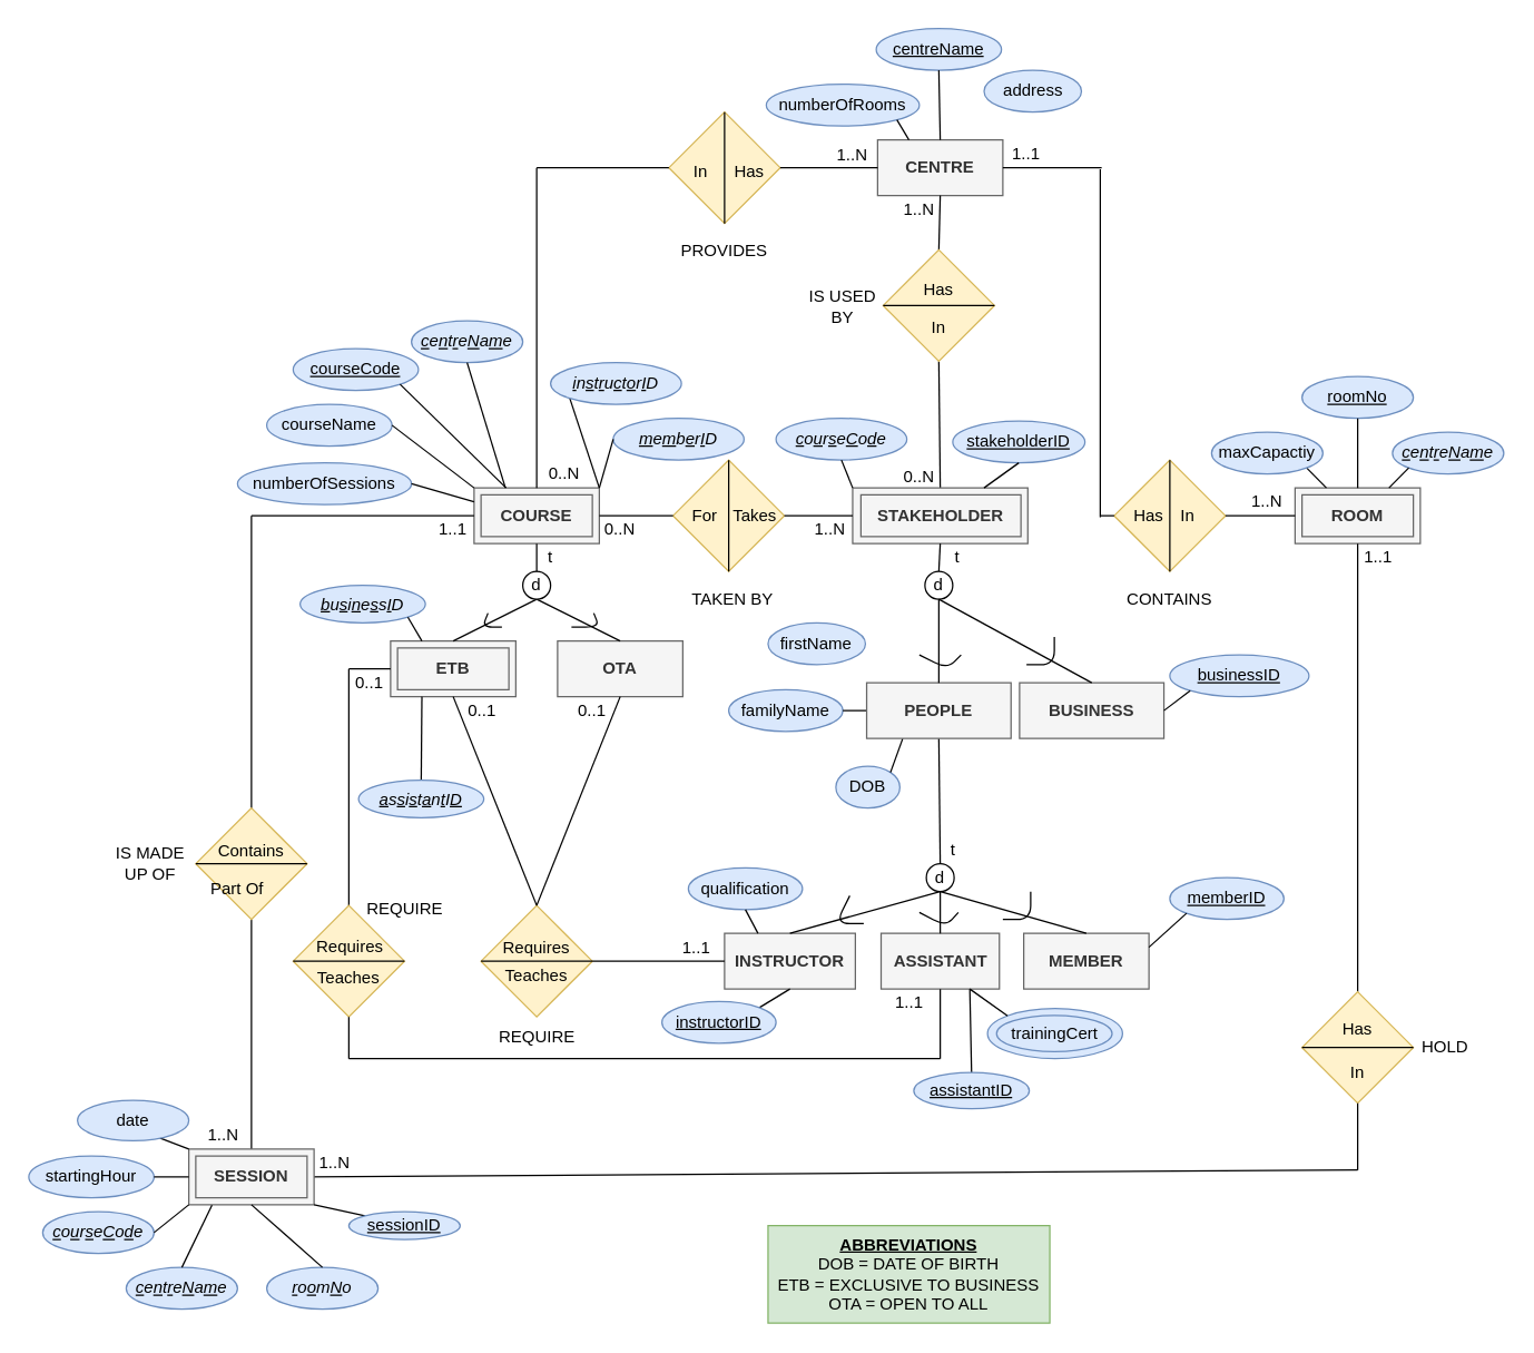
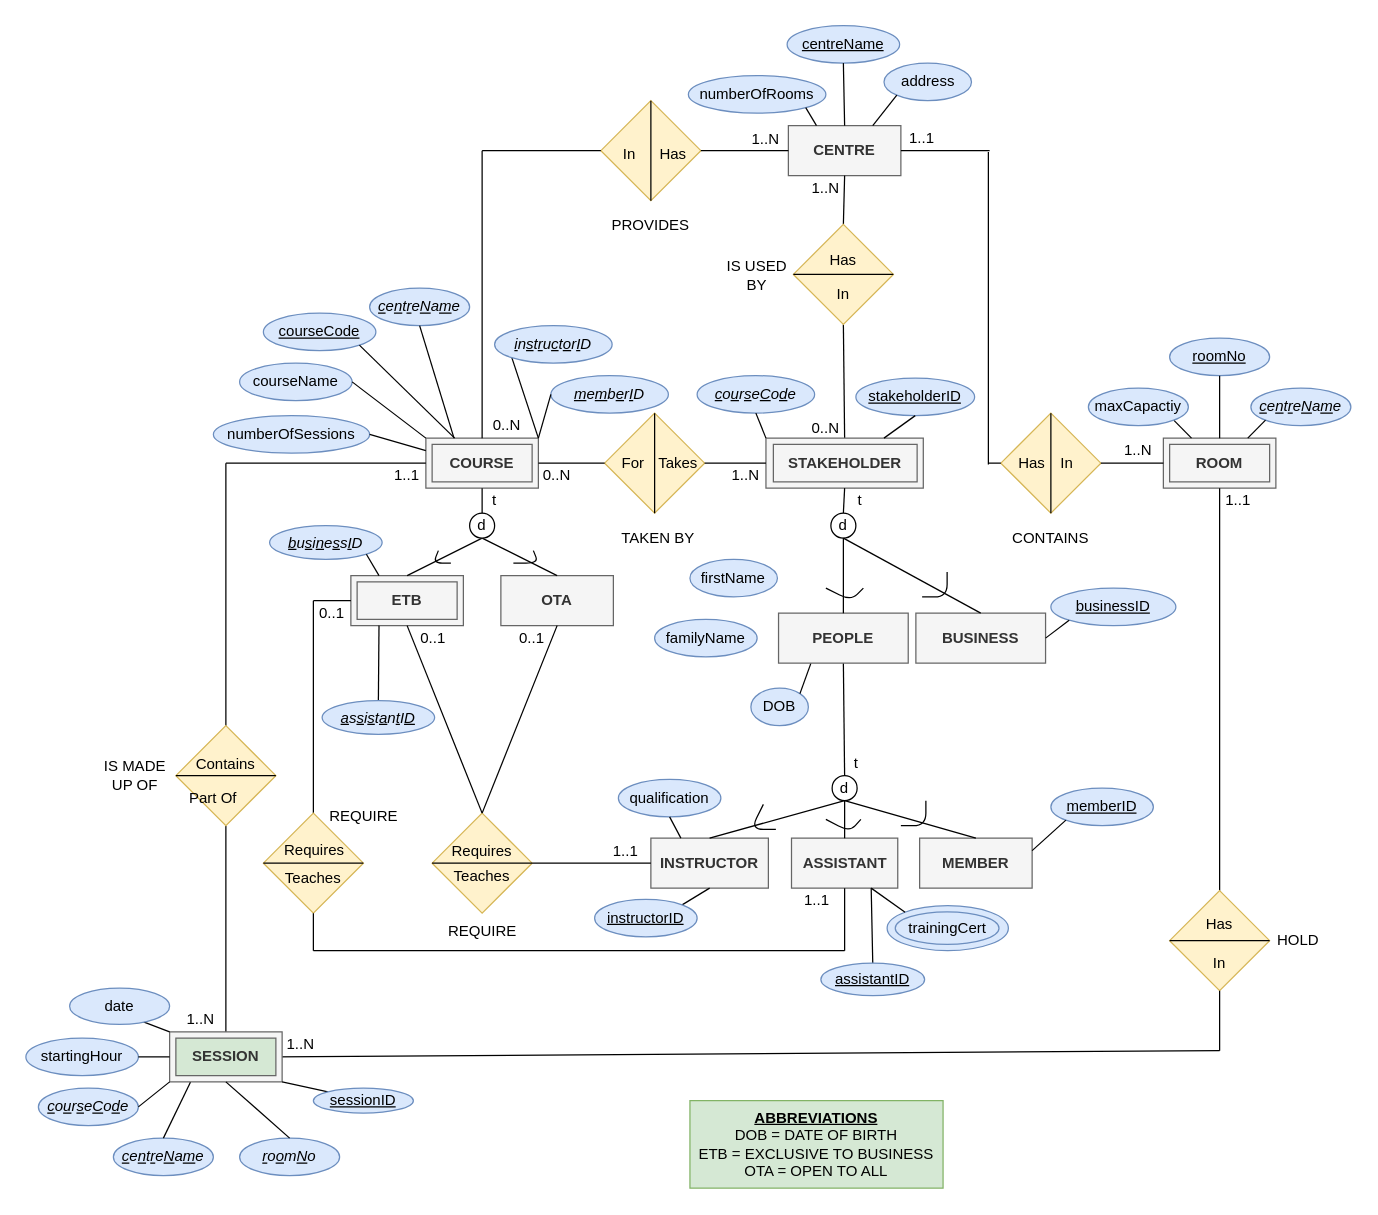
+ <mxCell id="9" value="" style="endArrow=none;html=1;entryX=0;entryY=1;entryDx=0;entryDy=0;exitX=0.75;exitY=0;exitDx=0;exitDy=0;" parent="1" source="5" target="8" edge="1"><mxGeometry width="50" height="50" relative="1" as="geometry"><mxPoint x="685" y="360" as="sourcePoint" /><mxPoint x="685" y="320" as="targetPoint" /></mxGeometry></mxCell>
- <mxCell id="110" value="" style="endArrow=none;html=1;entryX=1;entryY=0.5;entryDx=0;entryDy=0;exitX=0;exitY=0.5;exitDx=0;exitDy=0;" parent="1" source="159" target="109" edge="1"><mxGeometry width="50" height="50" relative="1" as="geometry"><mxPoint x="610" y="600" as="sourcePoint" /><mxPoint x="603.749" y="570.607" as="targetPoint" /></mxGeometry></mxCell>
- <mxCell id="81" value="SESSION" style="rounded=0;whiteSpace=wrap;html=1;fontStyle=1;fillColor=#f5f5f5;strokeColor=#666666;fontColor=#333333;" parent="1" vertex="1"><mxGeometry x="140" y="830" width="80" height="30" as="geometry" /></mxCell>
+ <mxCell id="81" value="SESSION" style="rounded=0;whiteSpace=wrap;html=1;fontStyle=1;fillColor=#d5e8d4;strokeColor=#666666;fontColor=#333333;" parent="1" vertex="1"><mxGeometry x="140" y="830" width="80" height="30" as="geometry" /></mxCell>
